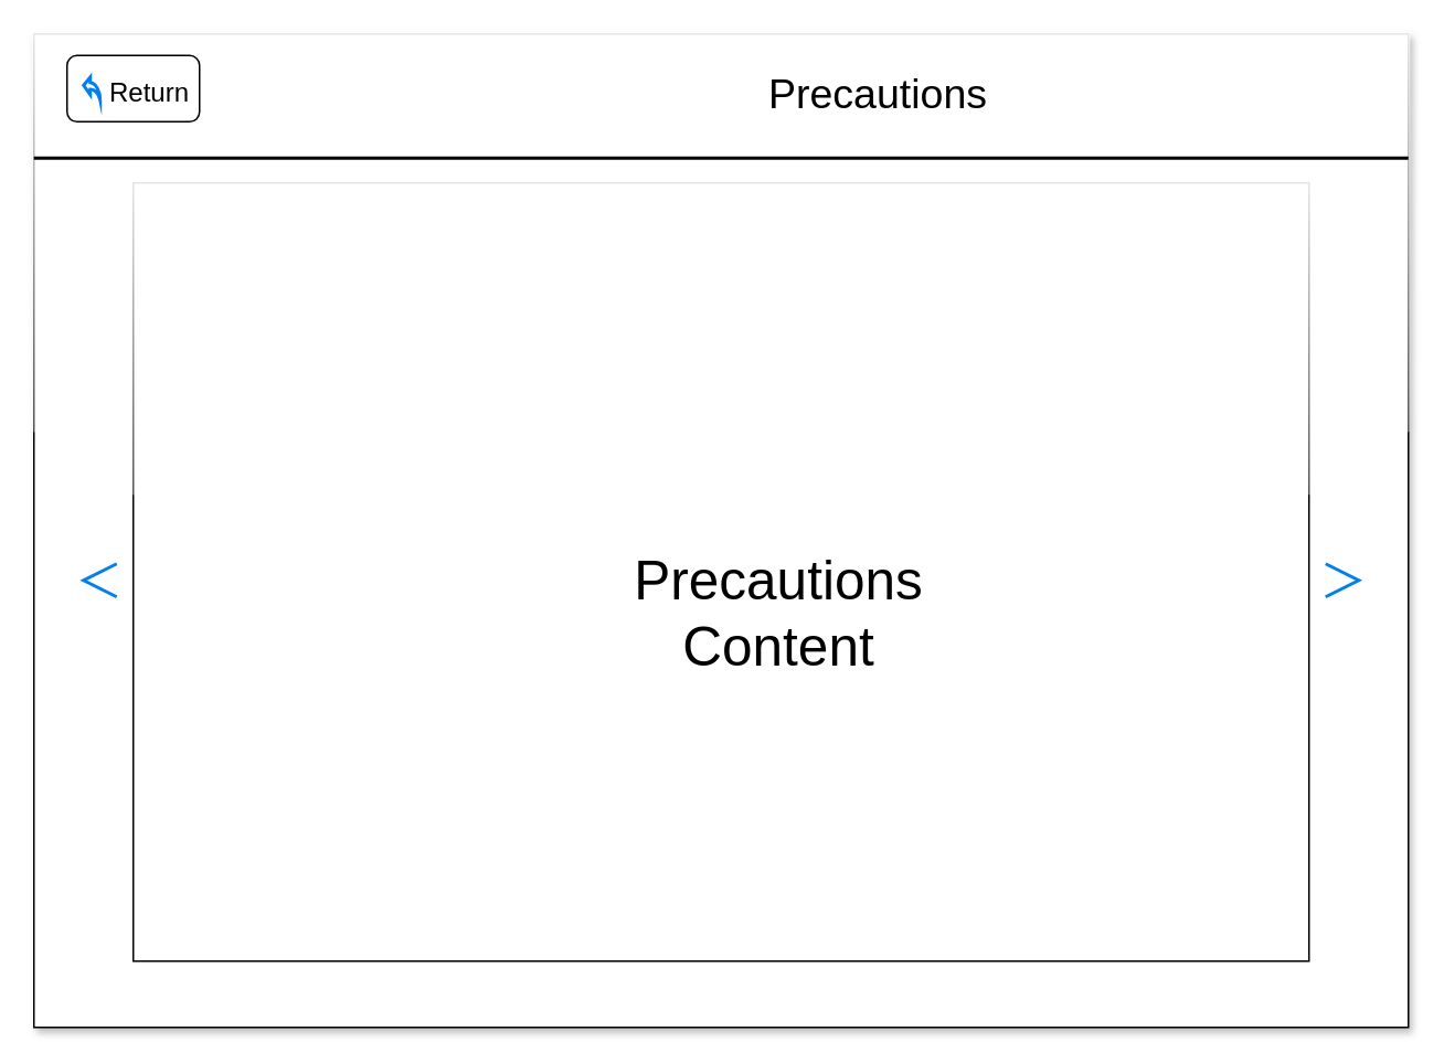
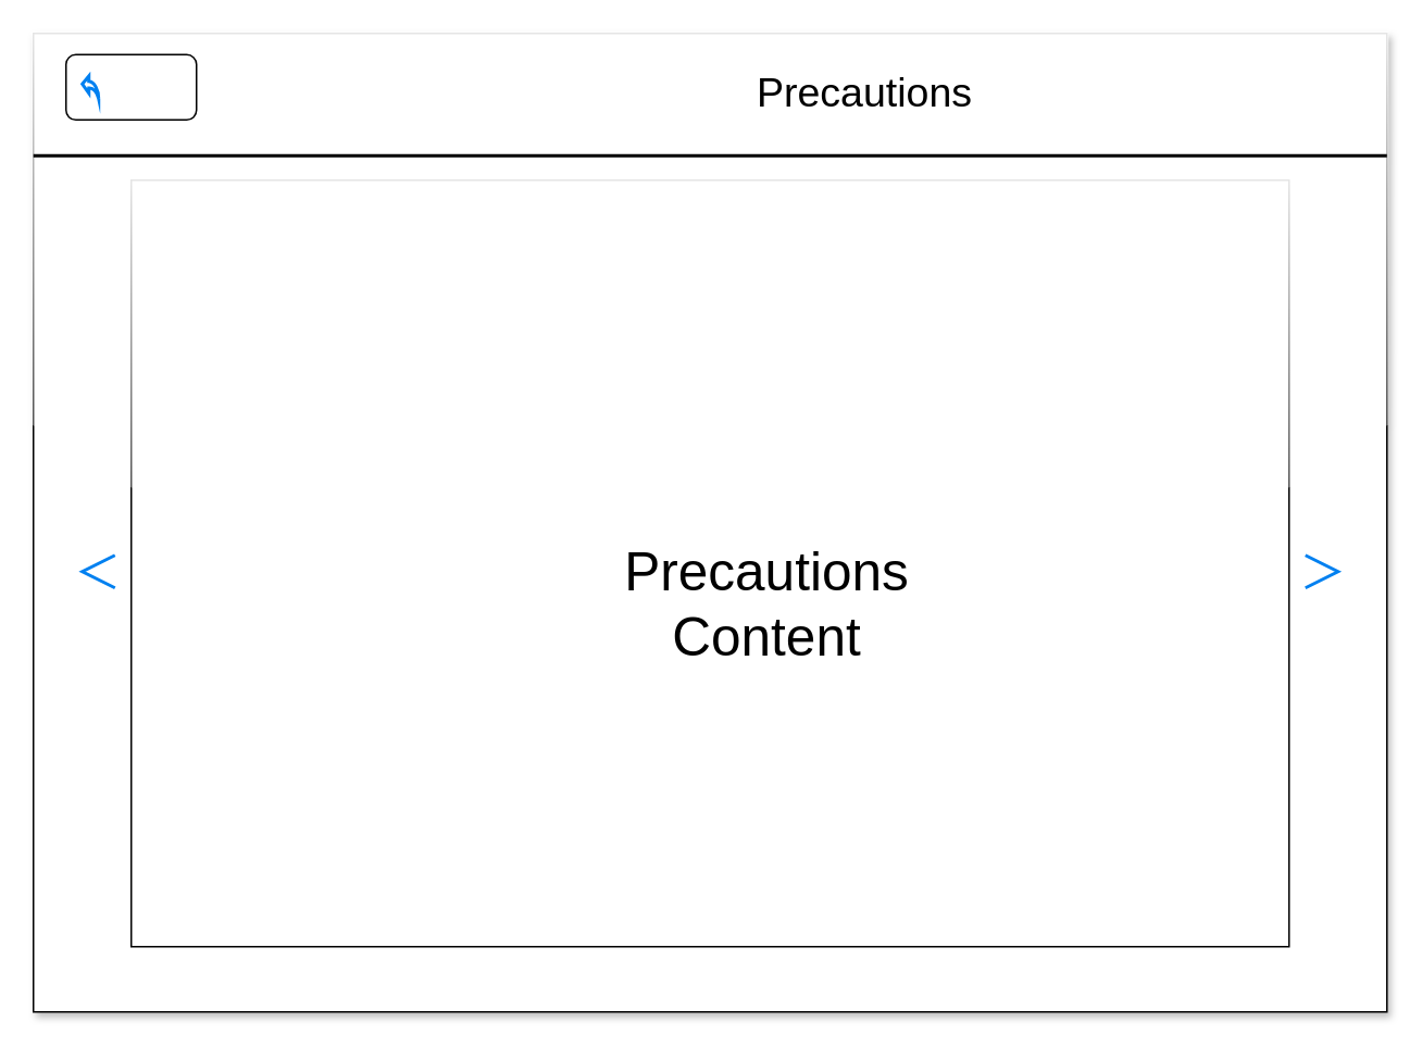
- <mxCell id="7" value="Return" style="text;html=1;strokeColor=none;fillColor=none;align=center;verticalAlign=middle;whiteSpace=wrap;rounded=0;fontSize=16;" vertex="1" parent="1"><mxGeometry x="60" y="45" width="60" height="20" as="geometry" /></mxCell>
